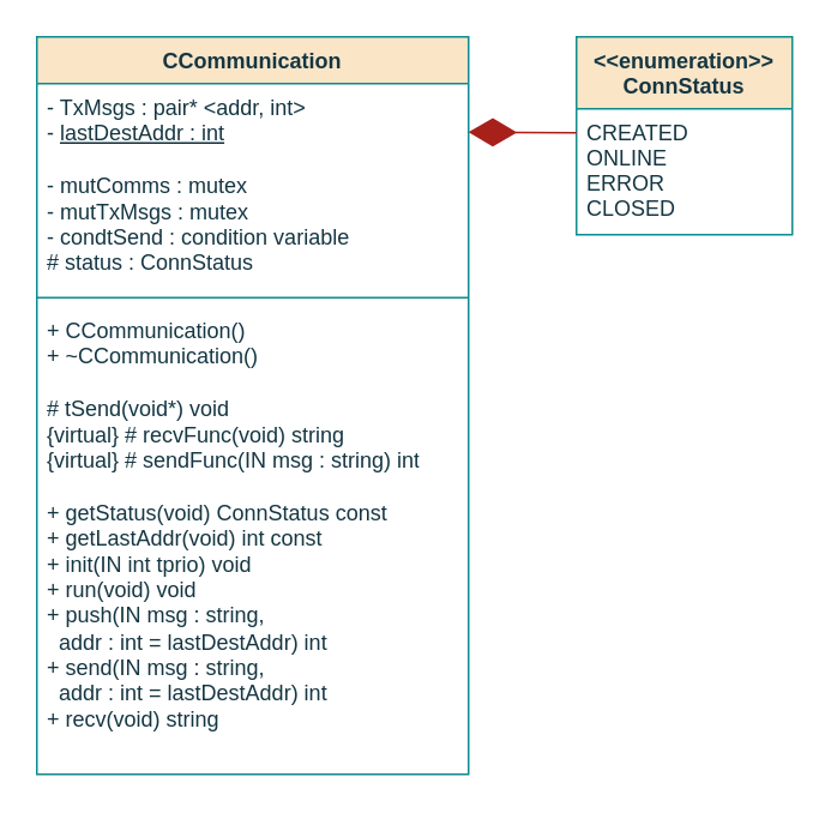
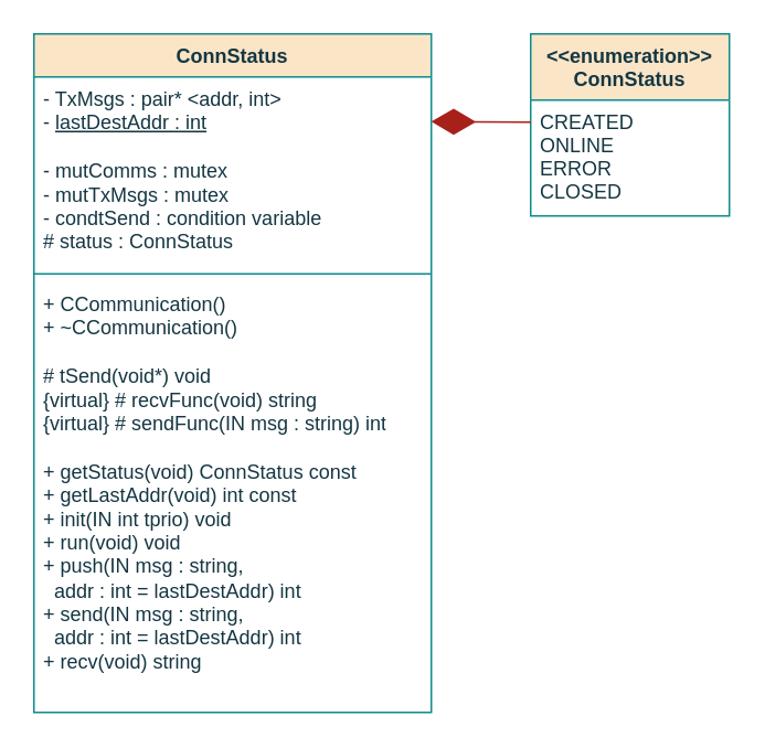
- <mxCell id="2" value="CCommunication" style="swimlane;fontStyle=1;align=center;verticalAlign=top;childLayout=stackLayout;horizontal=1;startSize=26;horizontalStack=0;resizeParent=1;resizeParentMax=0;resizeLast=0;collapsible=1;marginBottom=0;fillColor=#FAE5C7;strokeColor=#0F8B8D;fontColor=#143642;" parent="1" vertex="1"><mxGeometry x="20" y="20" width="240" height="410" as="geometry"><mxRectangle x="320" y="190" width="60" height="26" as="alternateBounds" /></mxGeometry></mxCell>
+ <mxCell id="2" value="ConnStatus" style="swimlane;fontStyle=1;align=center;verticalAlign=top;childLayout=stackLayout;horizontal=1;startSize=26;horizontalStack=0;resizeParent=1;resizeParentMax=0;resizeLast=0;collapsible=1;marginBottom=0;fillColor=#FAE5C7;strokeColor=#0F8B8D;fontColor=#143642;" parent="1" vertex="1"><mxGeometry x="20" y="20" width="240" height="410" as="geometry"><mxRectangle x="320" y="190" width="60" height="26" as="alternateBounds" /></mxGeometry></mxCell>
